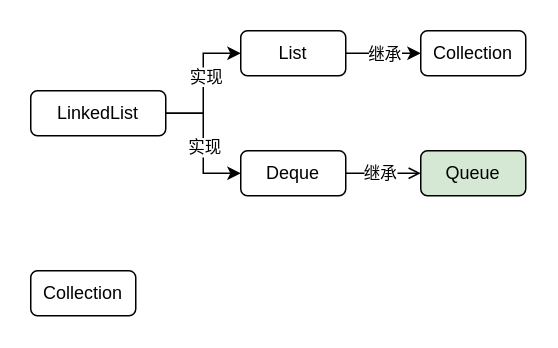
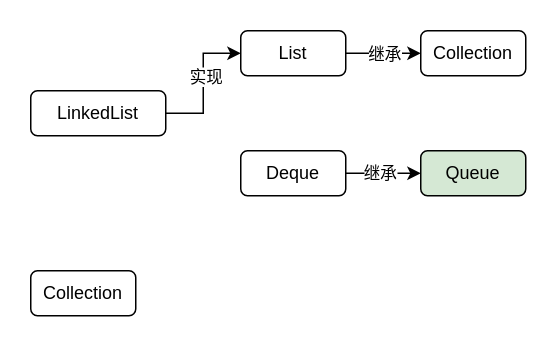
- <mxCell id="11" style="edgeStyle=orthogonalEdgeStyle;rounded=0;orthogonalLoop=1;jettySize=auto;html=1;entryX=0;entryY=0.5;entryDx=0;entryDy=0;" edge="1" parent="1" source="4" target="10"><mxGeometry relative="1" as="geometry" /></mxCell>
- <mxCell id="12" value="实现" style="edgeLabel;html=1;align=center;verticalAlign=middle;resizable=0;points=[];" vertex="1" connectable="0" parent="11"><mxGeometry x="0.054" relative="1" as="geometry"><mxPoint as="offset" /></mxGeometry></mxCell>
- <mxCell id="8" style="edgeStyle=orthogonalEdgeStyle;rounded=0;orthogonalLoop=1;jettySize=auto;html=1;entryX=0;entryY=0.5;entryDx=0;entryDy=0;endArrow=open;" edge="1" parent="1" source="10" target="13"><mxGeometry relative="1" as="geometry" /></mxCell>
+ <mxCell id="8" style="edgeStyle=orthogonalEdgeStyle;rounded=0;orthogonalLoop=1;jettySize=auto;html=1;entryX=0;entryY=0.5;entryDx=0;entryDy=0;" edge="1" parent="1" source="10" target="13"><mxGeometry relative="1" as="geometry" /></mxCell>
